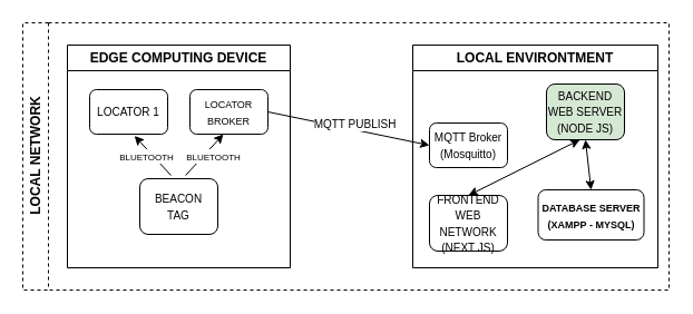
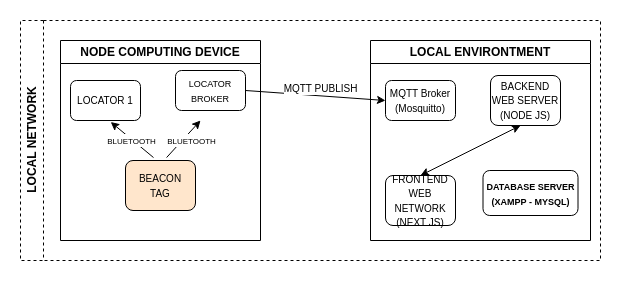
- <mxCell id="7" value="EDGE COMPUTING DEVICE" style="swimlane;whiteSpace=wrap;html=1;" vertex="1" parent="1"><mxGeometry x="60" y="40" width="200" height="200" as="geometry" /></mxCell>
+ <mxCell id="7" value="NODE COMPUTING DEVICE" style="swimlane;whiteSpace=wrap;html=1;" vertex="1" parent="1"><mxGeometry x="60" y="40" width="200" height="200" as="geometry" /></mxCell>
- <mxCell id="8" value="&lt;span style=&quot;font-size: 10px;&quot;&gt;LOCATOR 1&lt;/span&gt;" style="rounded=1;whiteSpace=wrap;html=1;" vertex="1" parent="7"><mxGeometry x="20" y="40" width="70" height="40" as="geometry" /></mxCell>
+ <mxCell id="8" value="&lt;span style=&quot;font-size: 10px;&quot;&gt;LOCATOR 1&lt;/span&gt;" style="rounded=1;whiteSpace=wrap;html=1;" vertex="1" parent="7"><mxGeometry x="10" y="40" width="70" height="40" as="geometry" /></mxCell>
- <mxCell id="10" value="&lt;font style=&quot;font-size: 9px;&quot;&gt;LOCATOR &lt;br&gt;BROKER&lt;/font&gt;" style="rounded=1;whiteSpace=wrap;html=1;" vertex="1" parent="7"><mxGeometry x="110" y="40" width="70" height="40" as="geometry" /></mxCell>
+ <mxCell id="10" value="&lt;font style=&quot;font-size: 9px;&quot;&gt;LOCATOR &lt;br&gt;BROKER&lt;/font&gt;" style="rounded=1;whiteSpace=wrap;html=1;" vertex="1" parent="7"><mxGeometry x="115" y="30" width="70" height="40" as="geometry" /></mxCell>
- <mxCell id="4" value="&lt;font style=&quot;font-size: 10px;&quot;&gt;BACKEND WEB SERVER (NODE JS)&lt;/font&gt;" style="rounded=1;whiteSpace=wrap;html=1;fillColor=#d5e8d4;" vertex="1" parent="2"><mxGeometry x="120" y="35" width="70" height="50" as="geometry" /></mxCell>
+ <mxCell id="4" value="&lt;font style=&quot;font-size: 10px;&quot;&gt;BACKEND WEB SERVER (NODE JS)&lt;/font&gt;" style="rounded=1;whiteSpace=wrap;html=1;" vertex="1" parent="2"><mxGeometry x="120" y="35" width="70" height="50" as="geometry" /></mxCell>
- <mxCell id="3" value="&lt;font style=&quot;font-size: 10px;&quot;&gt;MQTT Broker (Mosquitto)&lt;/font&gt;" style="rounded=1;whiteSpace=wrap;html=1;" vertex="1" parent="2"><mxGeometry x="15" y="70" width="70" height="40" as="geometry" /></mxCell>
+ <mxCell id="3" value="&lt;font style=&quot;font-size: 10px;&quot;&gt;MQTT Broker (Mosquitto)&lt;/font&gt;" style="rounded=1;whiteSpace=wrap;html=1;" vertex="1" parent="2"><mxGeometry x="15" y="40" width="70" height="40" as="geometry" /></mxCell>
- <mxCell id="19" value="" style="endArrow=classic;startArrow=classic;html=1;rounded=0;exitX=0.5;exitY=0;exitDx=0;exitDy=0;entryX=0.5;entryY=1;entryDx=0;entryDy=0;" edge="1" parent="1" source="18" target="4"><mxGeometry width="50" height="50" relative="1" as="geometry"><mxPoint x="430" y="170" as="sourcePoint" /><mxPoint x="530" y="135" as="targetPoint" /></mxGeometry></mxCell>
- <mxCell id="9" value="&lt;font style=&quot;font-size: 10px;&quot;&gt;BEACON &lt;br&gt;TAG&lt;/font&gt;" style="rounded=1;whiteSpace=wrap;html=1;" vertex="1" parent="7"><mxGeometry x="65" y="120" width="70" height="50" as="geometry" /></mxCell>
+ <mxCell id="9" value="&lt;font style=&quot;font-size: 10px;&quot;&gt;BEACON &lt;br&gt;TAG&lt;/font&gt;" style="rounded=1;whiteSpace=wrap;html=1;fillColor=#ffe6cc;" vertex="1" parent="7"><mxGeometry x="65" y="120" width="70" height="50" as="geometry" /></mxCell>
